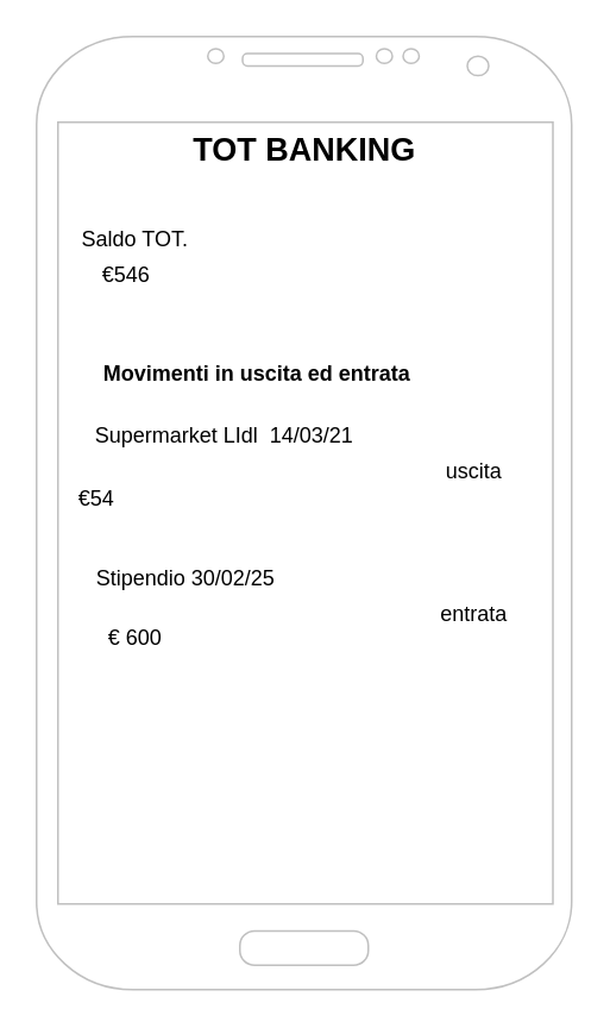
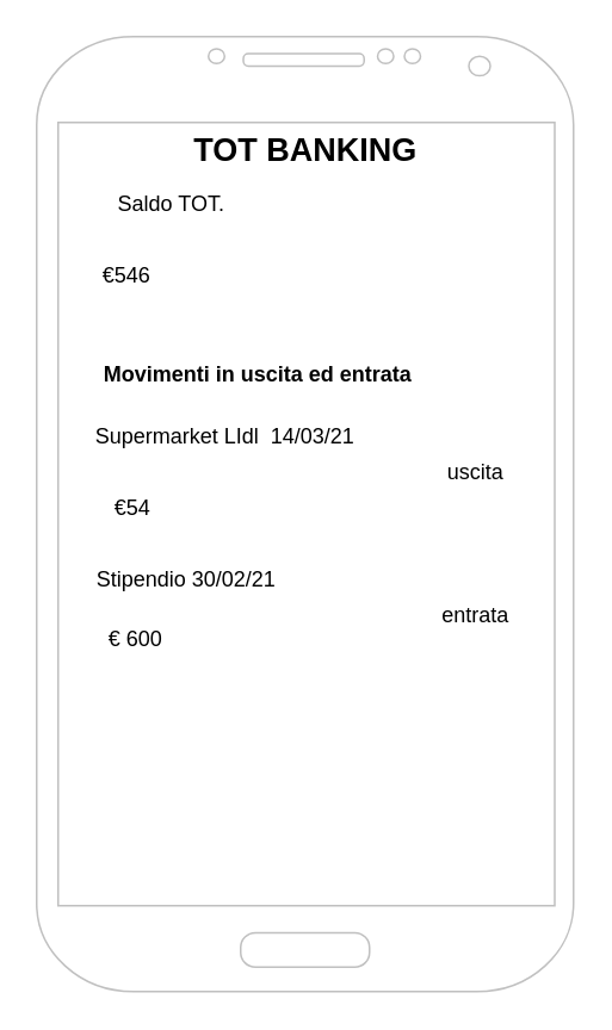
- <mxCell id="4" value="Saldo TOT." style="text;html=1;resizable=0;autosize=1;align=center;verticalAlign=middle;points=[];fillColor=none;strokeColor=none;rounded=0;" vertex="1" parent="1"><mxGeometry x="35" y="124" width="80" height="20" as="geometry" /></mxCell>
+ <mxCell id="4" value="Saldo TOT." style="text;html=1;resizable=0;autosize=1;align=center;verticalAlign=middle;points=[];fillColor=none;strokeColor=none;rounded=0;" vertex="1" parent="1"><mxGeometry x="55" y="104" width="80" height="20" as="geometry" /></mxCell>
- <mxCell id="11" value="€54&amp;nbsp;" style="text;html=1;resizable=0;autosize=1;align=center;verticalAlign=middle;points=[];fillColor=none;strokeColor=none;rounded=0;" vertex="1" parent="1"><mxGeometry x="35" y="269" width="40" height="20" as="geometry" /></mxCell>
+ <mxCell id="11" value="€54&amp;nbsp;" style="text;html=1;resizable=0;autosize=1;align=center;verticalAlign=middle;points=[];fillColor=none;strokeColor=none;rounded=0;" vertex="1" parent="1"><mxGeometry x="55" y="274" width="40" height="20" as="geometry" /></mxCell>
- <mxCell id="9" value="Stipendio 30/02/25&amp;nbsp; &amp;nbsp;&amp;nbsp;" style="text;html=1;resizable=0;autosize=1;align=center;verticalAlign=middle;points=[];fillColor=none;strokeColor=none;rounded=0;" vertex="1" parent="1"><mxGeometry x="45" y="314" width="130" height="20" as="geometry" /></mxCell>
+ <mxCell id="9" value="Stipendio 30/02/21&amp;nbsp; &amp;nbsp;&amp;nbsp;" style="text;html=1;resizable=0;autosize=1;align=center;verticalAlign=middle;points=[];fillColor=none;strokeColor=none;rounded=0;" vertex="1" parent="1"><mxGeometry x="45" y="314" width="130" height="20" as="geometry" /></mxCell>
